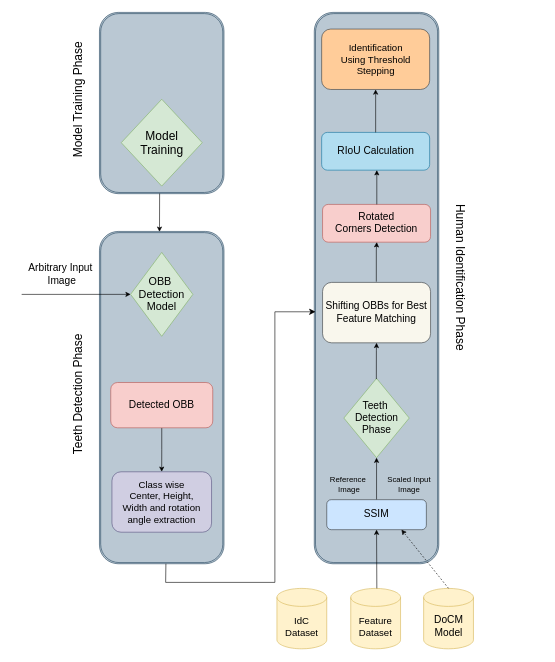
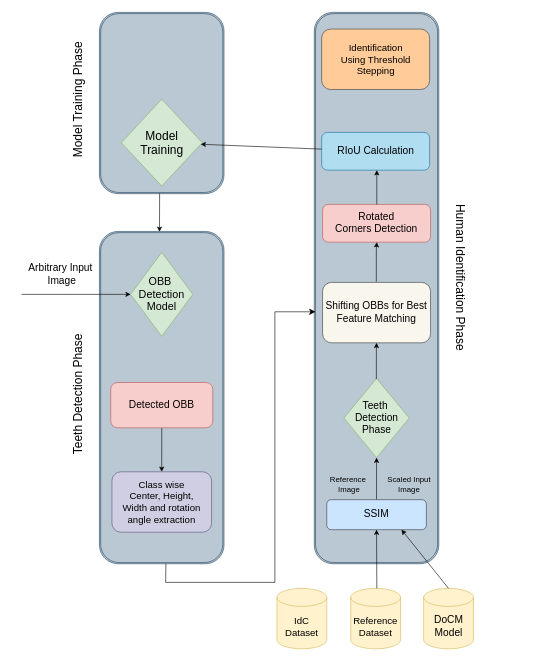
- <mxCell id="24" value="" style="endArrow=classic;html=1;rounded=0;entryX=0.5;entryY=1;entryDx=0;entryDy=0;" parent="1" source="20" target="21" edge="1"><mxGeometry width="50" height="50" relative="1" as="geometry"><mxPoint x="627.079" y="183.647" as="sourcePoint" /><mxPoint x="626.727" y="145.882" as="targetPoint" /></mxGeometry></mxCell>
+ <mxCell id="24" value="" style="endArrow=classic;html=1;rounded=0;" parent="1" source="20" target="25" edge="1"><mxGeometry width="50" height="50" relative="1" as="geometry"><mxPoint x="627.079" y="183.647" as="sourcePoint" /><mxPoint x="626.727" y="145.882" as="targetPoint" /></mxGeometry></mxCell>
- <mxCell id="23" value="" style="endArrow=classic;html=1;rounded=0;exitX=0.5;exitY=0;exitDx=0;exitDy=0;exitPerimeter=0;entryX=0.75;entryY=1;entryDx=0;entryDy=0;dashed=1;" parent="1" source="12" target="18" edge="1"><mxGeometry width="50" height="50" relative="1" as="geometry"><mxPoint x="570.004" y="901.176" as="sourcePoint" /><mxPoint x="621.891" y="838.235" as="targetPoint" /></mxGeometry></mxCell>
+ <mxCell id="23" value="" style="endArrow=classic;html=1;rounded=0;exitX=0.5;exitY=0;exitDx=0;exitDy=0;exitPerimeter=0;entryX=0.75;entryY=1;entryDx=0;entryDy=0;" parent="1" source="12" target="18" edge="1"><mxGeometry width="50" height="50" relative="1" as="geometry"><mxPoint x="570.004" y="901.176" as="sourcePoint" /><mxPoint x="621.891" y="838.235" as="targetPoint" /></mxGeometry></mxCell>
- <mxCell id="10" value="&lt;font style=&quot;font-size: 16px;&quot;&gt;&amp;nbsp;Feature&amp;nbsp;&lt;/font&gt;&lt;div&gt;&lt;font style=&quot;font-size: 16px;&quot;&gt;Dataset&lt;/font&gt;&lt;/div&gt;" style="shape=cylinder3;whiteSpace=wrap;html=1;boundedLbl=1;backgroundOutline=1;size=15;fillColor=#fff2cc;strokeColor=#d6b656;" parent="1" vertex="1"><mxGeometry x="584.061" y="980.005" width="83.019" height="100.706" as="geometry" /></mxCell>
+ <mxCell id="10" value="&lt;font style=&quot;font-size: 16px;&quot;&gt;&amp;nbsp;Reference&amp;nbsp;&lt;/font&gt;&lt;div&gt;&lt;font style=&quot;font-size: 16px;&quot;&gt;Dataset&lt;/font&gt;&lt;/div&gt;" style="shape=cylinder3;whiteSpace=wrap;html=1;boundedLbl=1;backgroundOutline=1;size=15;fillColor=#fff2cc;strokeColor=#d6b656;" parent="1" vertex="1"><mxGeometry x="584.061" y="980.005" width="83.019" height="100.706" as="geometry" /></mxCell>
